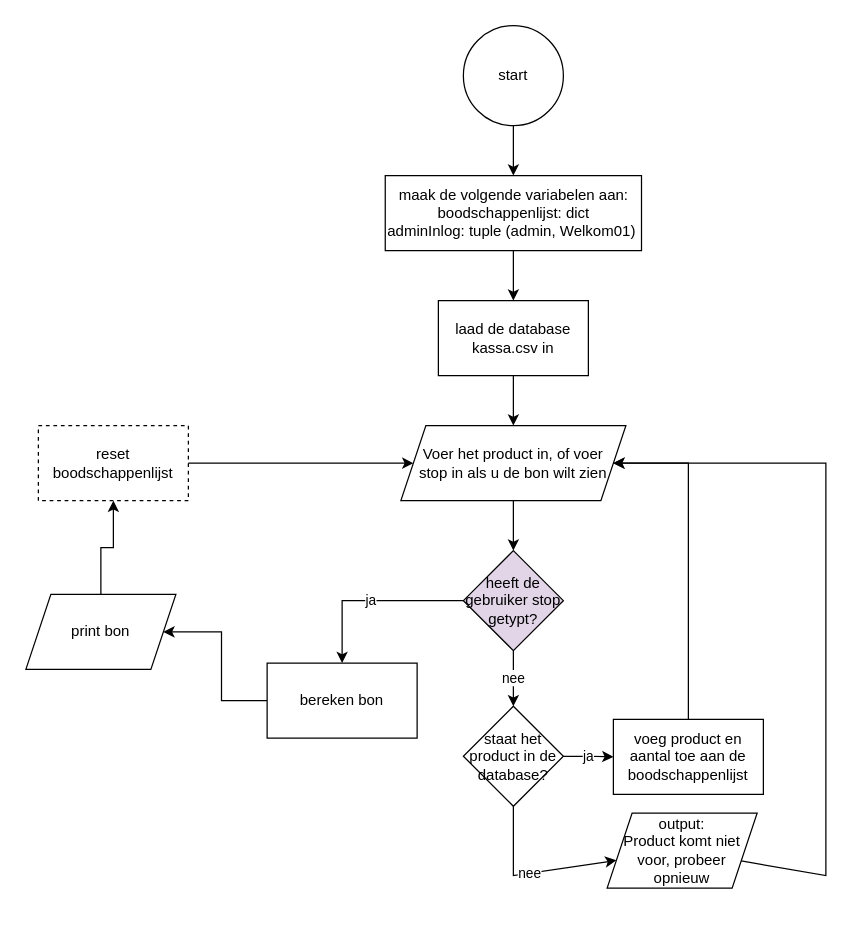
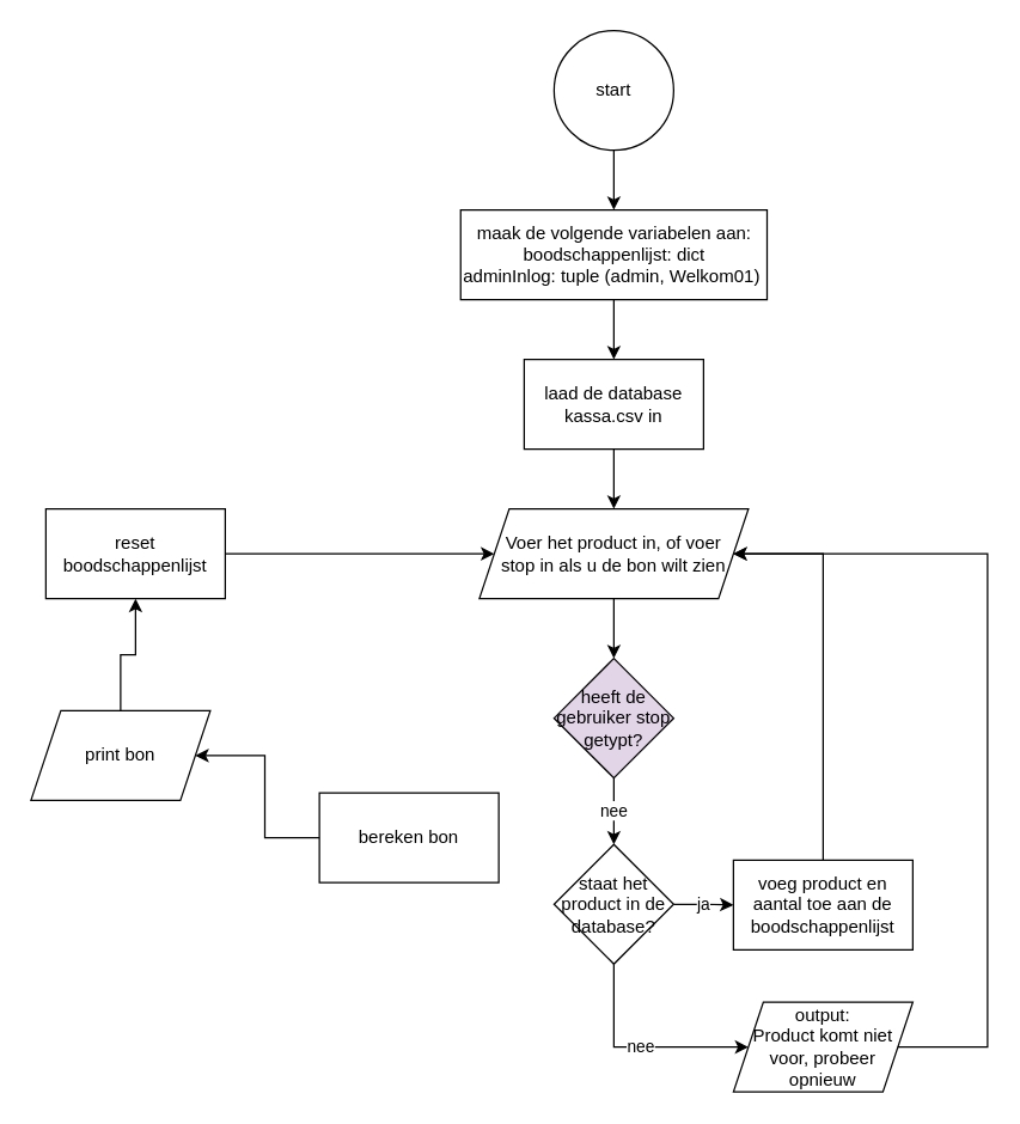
- <mxCell id="17" value="reset boodschappenlijst" style="rounded=0;whiteSpace=wrap;html=1;dashed=1;" vertex="1" parent="1"><mxGeometry x="30" y="340" width="120" height="60" as="geometry" /></mxCell>
+ <mxCell id="17" value="reset boodschappenlijst" style="rounded=0;whiteSpace=wrap;html=1;" vertex="1" parent="1"><mxGeometry x="30" y="340" width="120" height="60" as="geometry" /></mxCell>
- <mxCell id="10" value="ja" style="edgeStyle=orthogonalEdgeStyle;rounded=0;orthogonalLoop=1;jettySize=auto;html=1;" edge="1" parent="1" source="12" target="14"><mxGeometry relative="1" as="geometry" /></mxCell>
- <mxCell id="23" value="output:&lt;div&gt;&lt;span style=&quot;background-color: initial;&quot;&gt;Product komt niet voor, probeer opnieuw&lt;/span&gt;&lt;/div&gt;" style="shape=parallelogram;perimeter=parallelogramPerimeter;whiteSpace=wrap;html=1;fixedSize=1;" vertex="1" parent="1"><mxGeometry x="485" y="650" width="120" height="60" as="geometry" /></mxCell>
+ <mxCell id="23" value="output:&lt;div&gt;&lt;span style=&quot;background-color: initial;&quot;&gt;Product komt niet voor, probeer opnieuw&lt;/span&gt;&lt;/div&gt;" style="shape=parallelogram;perimeter=parallelogramPerimeter;whiteSpace=wrap;html=1;fixedSize=1;" vertex="1" parent="1"><mxGeometry x="490" y="670" width="120" height="60" as="geometry" /></mxCell>
